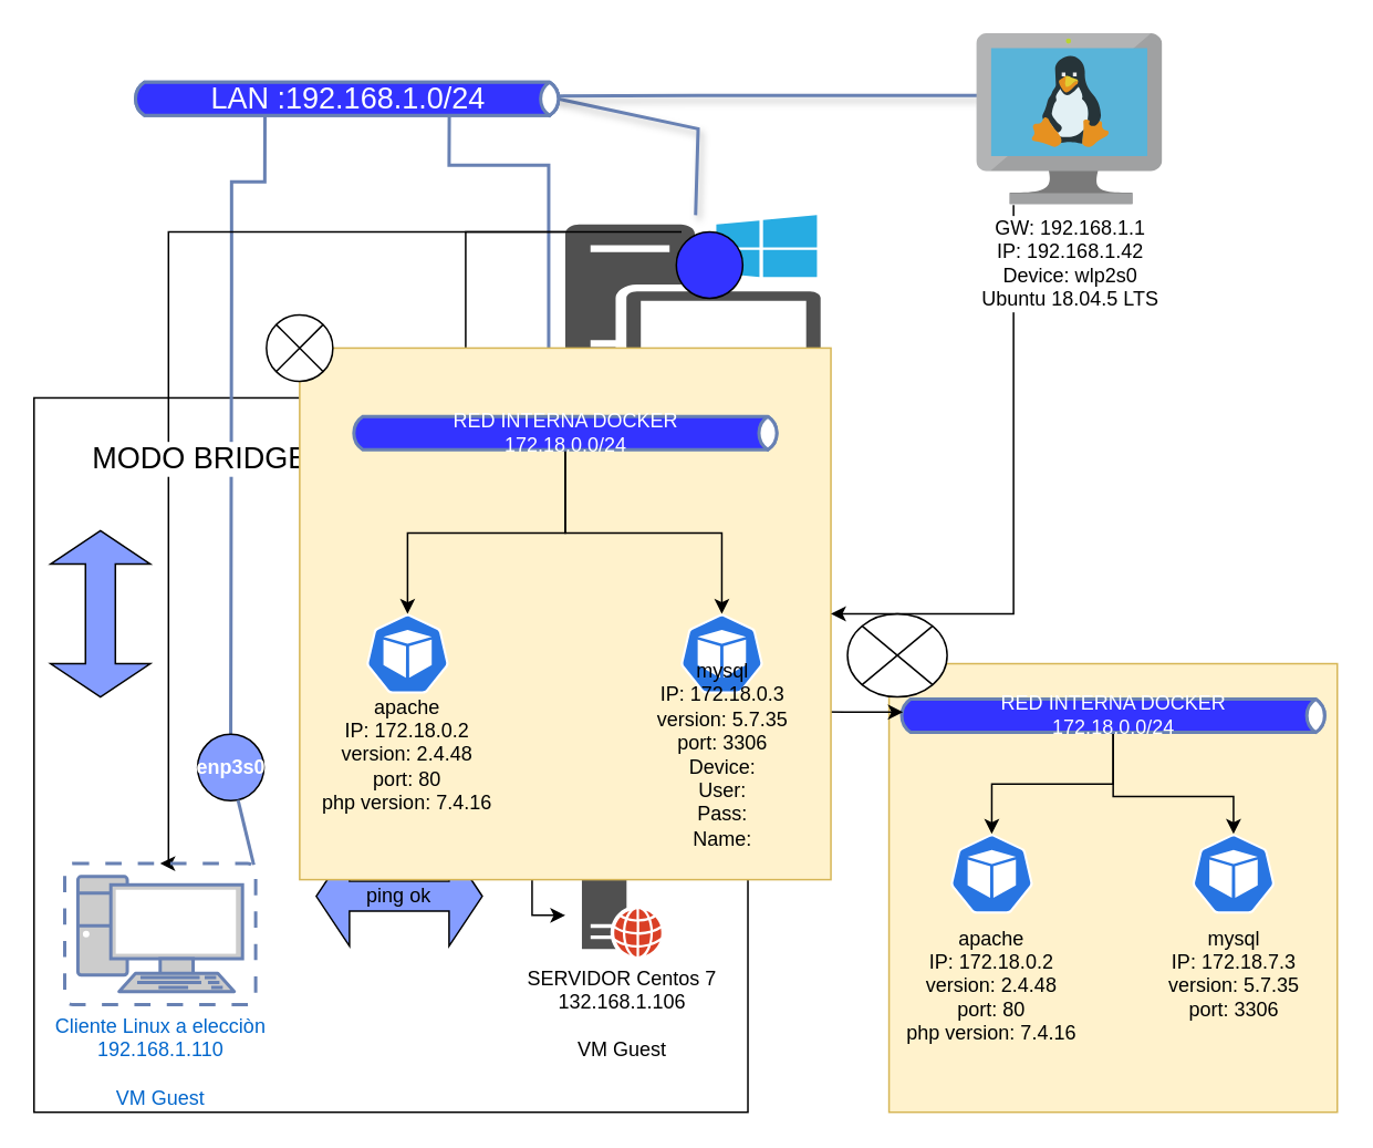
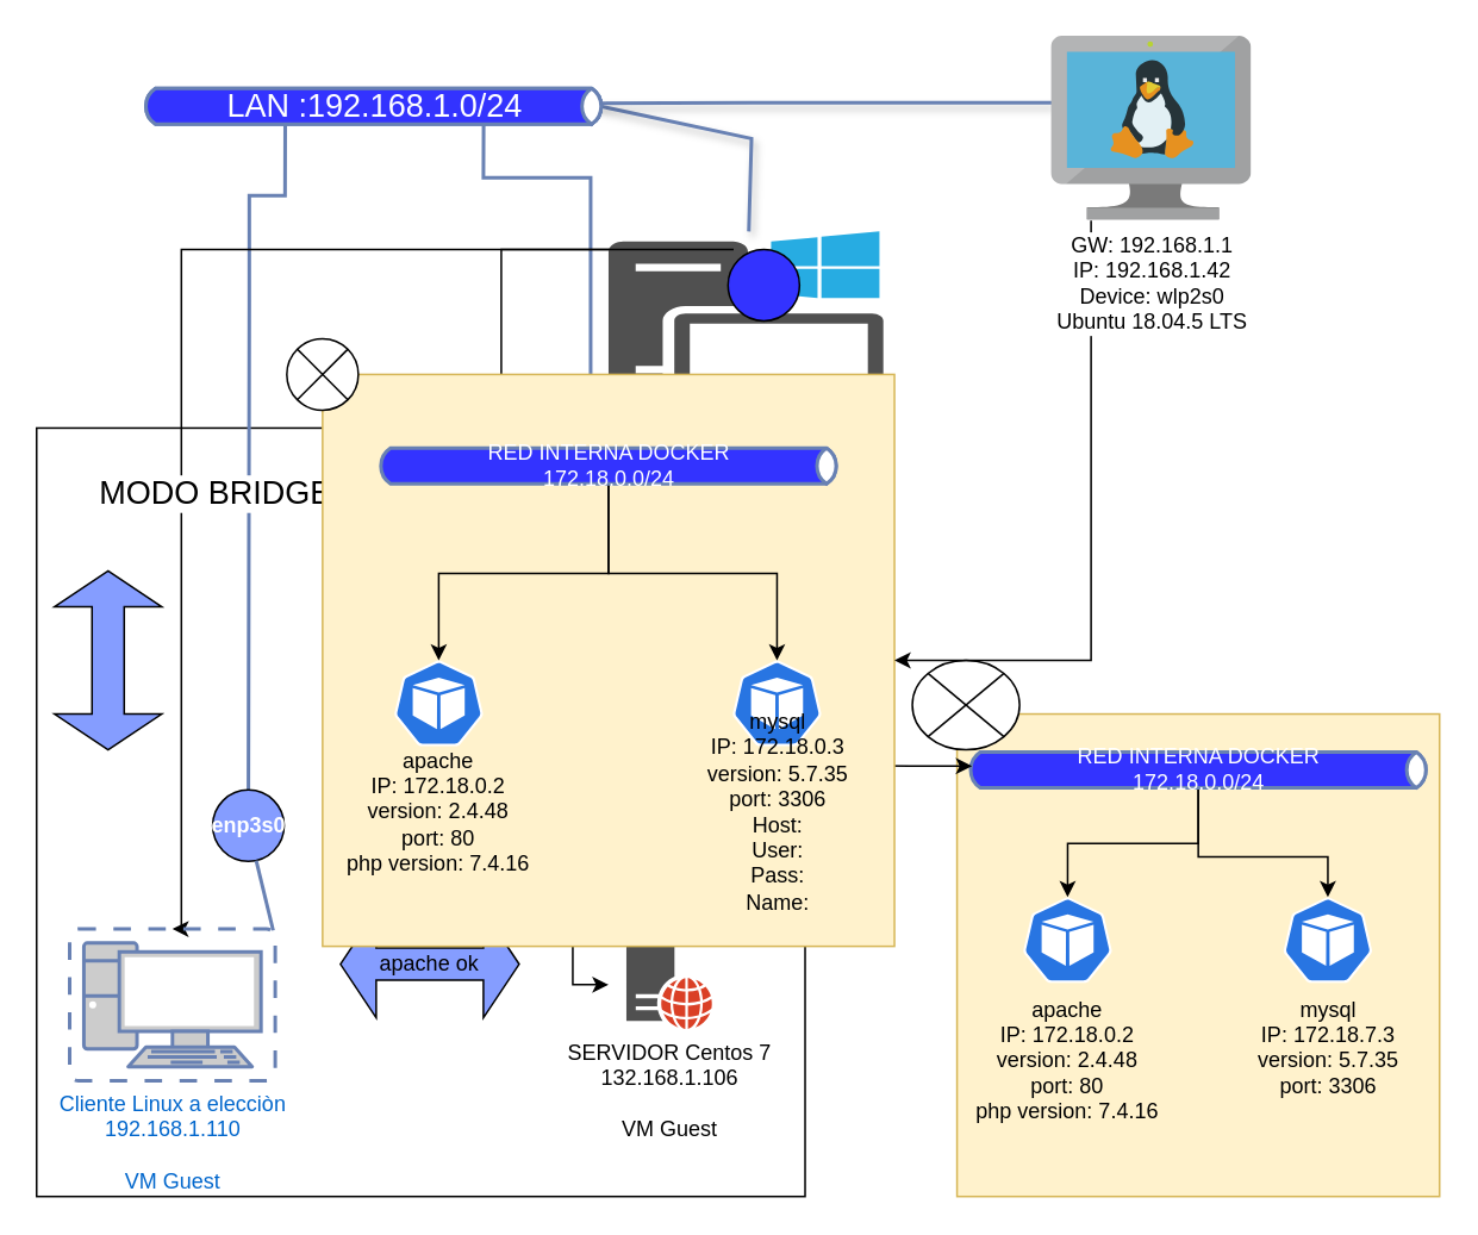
- <mxCell id="40" value="&lt;div&gt;mysql&lt;/div&gt;&lt;div&gt;IP: 172.18.0.3&lt;/div&gt;&lt;div&gt;version: 5.7.35&lt;/div&gt;&lt;div&gt;port: 3306&lt;/div&gt;&lt;div&gt;Device:&lt;/div&gt;&lt;div&gt;User:&lt;/div&gt;&lt;div&gt;Pass:&lt;/div&gt;&lt;div&gt;Name:&lt;/div&gt;" style="text;html=1;strokeColor=none;fillColor=none;align=center;verticalAlign=middle;whiteSpace=wrap;rounded=0;" parent="33" vertex="1"><mxGeometry x="390.54" y="429" width="87.5" height="49.25" as="geometry" /></mxCell>
+ <mxCell id="40" value="&lt;div&gt;mysql&lt;/div&gt;&lt;div&gt;IP: 172.18.0.3&lt;/div&gt;&lt;div&gt;version: 5.7.35&lt;/div&gt;&lt;div&gt;port: 3306&lt;/div&gt;&lt;div&gt;Host:&lt;/div&gt;&lt;div&gt;User:&lt;/div&gt;&lt;div&gt;Pass:&lt;/div&gt;&lt;div&gt;Name:&lt;/div&gt;" style="text;html=1;strokeColor=none;fillColor=none;align=center;verticalAlign=middle;whiteSpace=wrap;rounded=0;" parent="33" vertex="1"><mxGeometry x="390.54" y="429" width="87.5" height="49.25" as="geometry" /></mxCell>
- <mxCell id="19" value="ping ok" style="shape=doubleArrow;whiteSpace=wrap;html=1;fillColor=#859DFF;" parent="1" vertex="1"><mxGeometry x="190" y="509" width="100" height="60" as="geometry" /></mxCell>
+ <mxCell id="19" value="apache ok" style="shape=doubleArrow;whiteSpace=wrap;html=1;fillColor=#859DFF;" parent="1" vertex="1"><mxGeometry x="190" y="509" width="100" height="60" as="geometry" /></mxCell>
